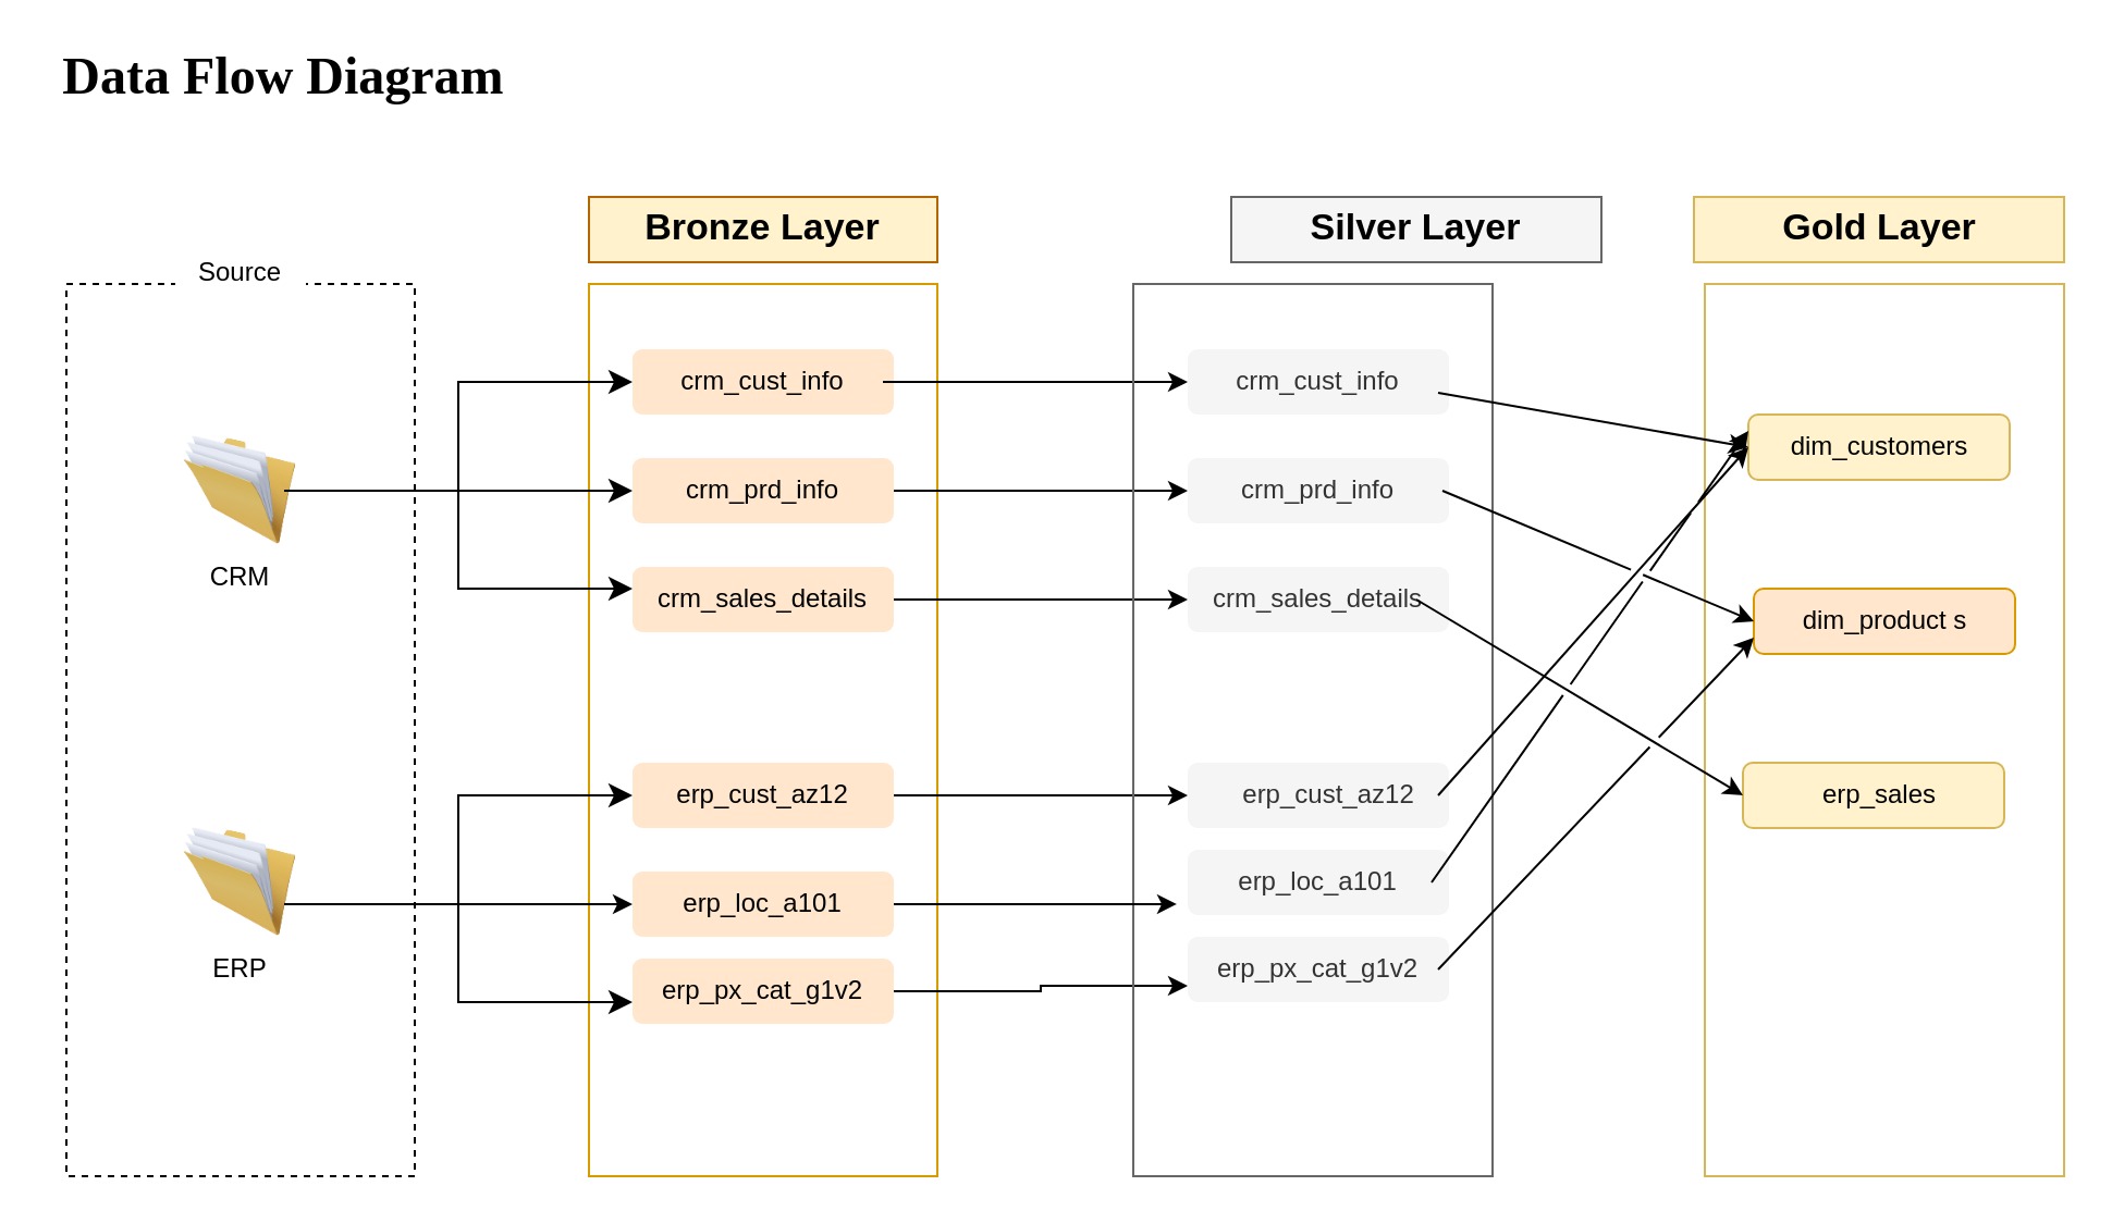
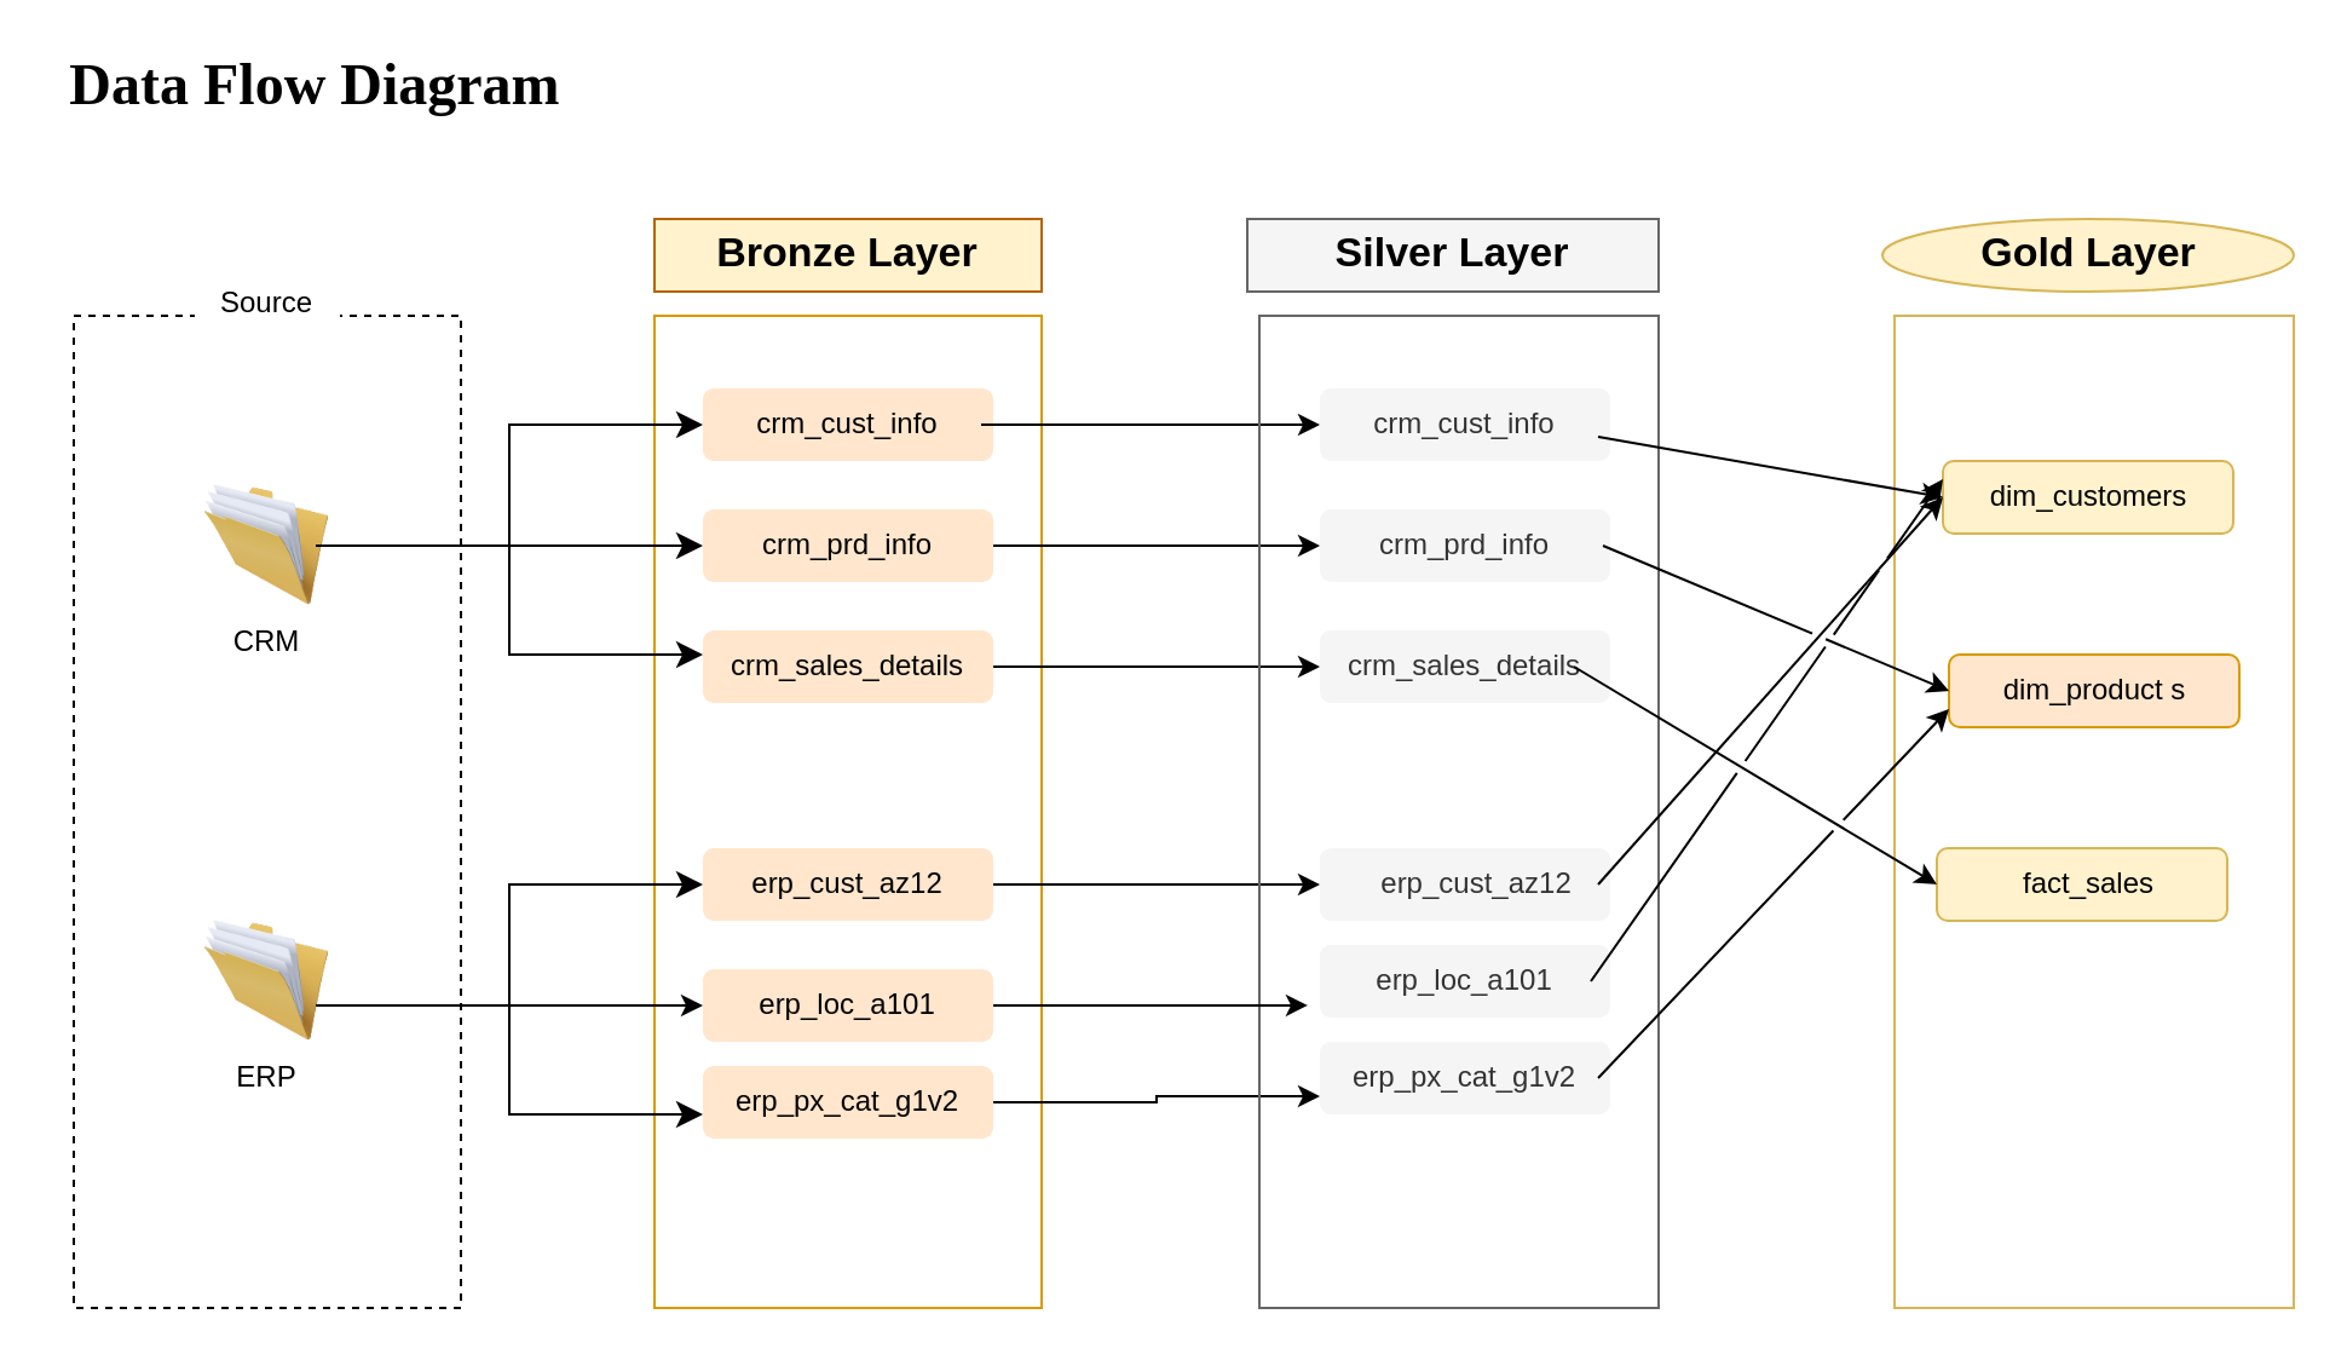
- <mxCell id="49" value="&lt;font style=&quot;color: light-dark(rgb(0, 0, 0), rgb(255, 0, 0)); font-size: 17px;&quot;&gt;&lt;b style=&quot;&quot;&gt;Silver Layer&lt;/b&gt;&lt;/font&gt;" style="rounded=0;whiteSpace=wrap;html=1;fillColor=#f5f5f5;strokeColor=#666666;align=center;fontColor=#333333;" parent="1" vertex="1"><mxGeometry x="565" y="90" width="170" height="30" as="geometry" /></mxCell>
+ <mxCell id="49" value="&lt;font style=&quot;color: light-dark(rgb(0, 0, 0), rgb(255, 0, 0)); font-size: 17px;&quot;&gt;&lt;b style=&quot;&quot;&gt;Silver Layer&lt;/b&gt;&lt;/font&gt;" style="rounded=0;whiteSpace=wrap;html=1;fillColor=#f5f5f5;strokeColor=#666666;align=center;fontColor=#333333;" parent="1" vertex="1"><mxGeometry x="515" y="90" width="170" height="30" as="geometry" /></mxCell>
- <mxCell id="58" value="&lt;font style=&quot;color: light-dark(rgb(0, 0, 0), rgb(255, 0, 0)); font-size: 17px;&quot;&gt;&lt;b style=&quot;&quot;&gt;Gold Layer&lt;/b&gt;&lt;/font&gt;" style="rounded=0;whiteSpace=wrap;html=1;fillColor=#fff2cc;strokeColor=#d6b656;align=center;" vertex="1" parent="1"><mxGeometry x="777.5" y="90" width="170" height="30" as="geometry" /></mxCell>
+ <mxCell id="58" value="&lt;font style=&quot;color: light-dark(rgb(0, 0, 0), rgb(255, 0, 0)); font-size: 17px;&quot;&gt;&lt;b style=&quot;&quot;&gt;Gold Layer&lt;/b&gt;&lt;/font&gt;" style="ellipse;whiteSpace=wrap;html=1;fillColor=#fff2cc;strokeColor=#d6b656;align=center;" vertex="1" parent="1"><mxGeometry x="777.5" y="90" width="170" height="30" as="geometry" /></mxCell>
- <mxCell id="57" value="erp_sales" style="text;html=1;align=center;verticalAlign=middle;whiteSpace=wrap;rounded=0;fillColor=none;strokeColor=none;" vertex="1" parent="1"><mxGeometry x="828.75" y="350" width="67.5" height="30" as="geometry" /></mxCell>
+ <mxCell id="57" value="fact_sales" style="text;html=1;align=center;verticalAlign=middle;whiteSpace=wrap;rounded=0;fillColor=none;strokeColor=none;" vertex="1" parent="1"><mxGeometry x="828.75" y="350" width="67.5" height="30" as="geometry" /></mxCell>
